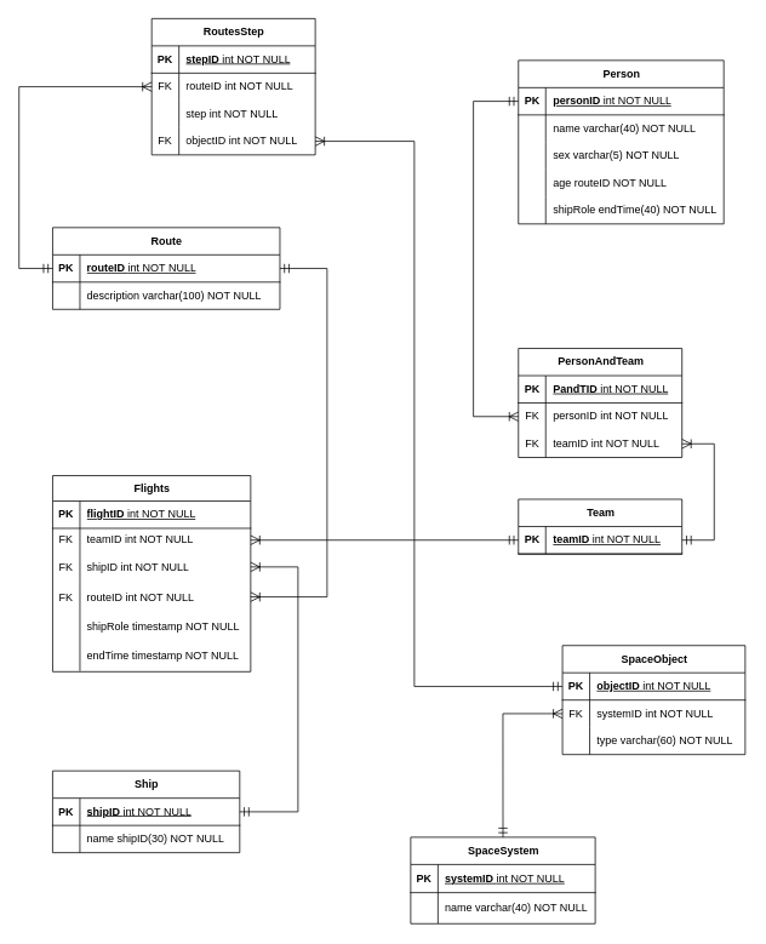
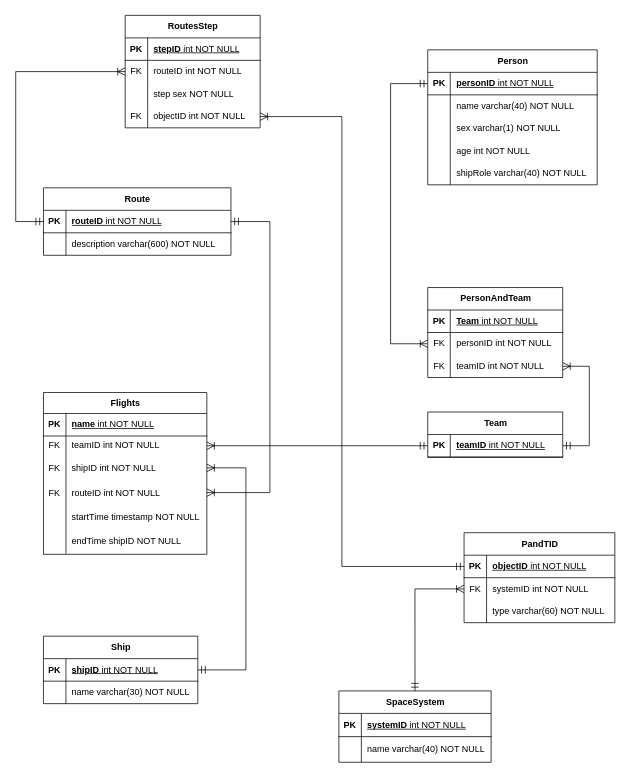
- <mxCell id="64" value="step int NOT NULL" style="shape=partialRectangle;connectable=0;fillColor=none;top=0;left=0;bottom=0;right=0;align=left;spacingLeft=6;overflow=hidden;whiteSpace=wrap;html=1;" parent="62" vertex="1"><mxGeometry x="30" width="150" height="30" as="geometry"><mxRectangle width="150" height="30" as="alternateBounds" /></mxGeometry></mxCell>
+ <mxCell id="64" value="step sex NOT NULL" style="shape=partialRectangle;connectable=0;fillColor=none;top=0;left=0;bottom=0;right=0;align=left;spacingLeft=6;overflow=hidden;whiteSpace=wrap;html=1;" parent="62" vertex="1"><mxGeometry x="30" width="150" height="30" as="geometry"><mxRectangle width="150" height="30" as="alternateBounds" /></mxGeometry></mxCell>
- <mxCell id="11" value="sex varchar(5) NOT NULL" style="shape=partialRectangle;connectable=0;fillColor=none;top=0;left=0;bottom=0;right=0;align=left;spacingLeft=6;overflow=hidden;whiteSpace=wrap;html=1;strokeColor=default;" parent="9" vertex="1"><mxGeometry x="30" width="195.977" height="30" as="geometry"><mxRectangle width="195.977" height="30" as="alternateBounds" /></mxGeometry></mxCell>
+ <mxCell id="11" value="sex varchar(1) NOT NULL" style="shape=partialRectangle;connectable=0;fillColor=none;top=0;left=0;bottom=0;right=0;align=left;spacingLeft=6;overflow=hidden;whiteSpace=wrap;html=1;strokeColor=default;" parent="9" vertex="1"><mxGeometry x="30" width="195.977" height="30" as="geometry"><mxRectangle width="195.977" height="30" as="alternateBounds" /></mxGeometry></mxCell>
- <mxCell id="14" value="age routeID NOT NULL" style="shape=partialRectangle;connectable=0;fillColor=none;top=0;left=0;bottom=0;right=0;align=left;spacingLeft=6;overflow=hidden;whiteSpace=wrap;html=1;strokeColor=default;" parent="12" vertex="1"><mxGeometry x="30" width="195.977" height="30" as="geometry"><mxRectangle width="195.977" height="30" as="alternateBounds" /></mxGeometry></mxCell>
+ <mxCell id="14" value="age int NOT NULL" style="shape=partialRectangle;connectable=0;fillColor=none;top=0;left=0;bottom=0;right=0;align=left;spacingLeft=6;overflow=hidden;whiteSpace=wrap;html=1;strokeColor=default;" parent="12" vertex="1"><mxGeometry x="30" width="195.977" height="30" as="geometry"><mxRectangle width="195.977" height="30" as="alternateBounds" /></mxGeometry></mxCell>
- <mxCell id="17" value="shipRole endTime(4&lt;span class=&quot;hljs-number&quot;&gt;0&lt;/span&gt;) NOT NULL" style="shape=partialRectangle;connectable=0;fillColor=none;top=0;left=0;bottom=0;right=0;align=left;spacingLeft=6;overflow=hidden;whiteSpace=wrap;html=1;strokeColor=default;" parent="15" vertex="1"><mxGeometry x="30" width="195.977" height="30" as="geometry"><mxRectangle width="195.977" height="30" as="alternateBounds" /></mxGeometry></mxCell>
+ <mxCell id="17" value="shipRole varchar(4&lt;span class=&quot;hljs-number&quot;&gt;0&lt;/span&gt;) NOT NULL" style="shape=partialRectangle;connectable=0;fillColor=none;top=0;left=0;bottom=0;right=0;align=left;spacingLeft=6;overflow=hidden;whiteSpace=wrap;html=1;strokeColor=default;" parent="15" vertex="1"><mxGeometry x="30" width="195.977" height="30" as="geometry"><mxRectangle width="195.977" height="30" as="alternateBounds" /></mxGeometry></mxCell>
- <mxCell id="74" value="description varchar(&lt;span class=&quot;hljs-number&quot;&gt;100&lt;/span&gt;) NOT NULL" style="shape=partialRectangle;connectable=0;fillColor=none;top=0;left=0;bottom=0;right=0;align=left;spacingLeft=6;overflow=hidden;whiteSpace=wrap;html=1;" parent="72" vertex="1"><mxGeometry x="30" width="220.07" height="30" as="geometry"><mxRectangle width="220.07" height="30" as="alternateBounds" /></mxGeometry></mxCell>
+ <mxCell id="74" value="description varchar(&lt;span class=&quot;hljs-number&quot;&gt;600&lt;/span&gt;) NOT NULL" style="shape=partialRectangle;connectable=0;fillColor=none;top=0;left=0;bottom=0;right=0;align=left;spacingLeft=6;overflow=hidden;whiteSpace=wrap;html=1;" parent="72" vertex="1"><mxGeometry x="30" width="220.07" height="30" as="geometry"><mxRectangle width="220.07" height="30" as="alternateBounds" /></mxGeometry></mxCell>
- <mxCell id="82" value="PandTID&amp;nbsp;&lt;span style=&quot;font-weight: 400;&quot;&gt;int NOT NULL&lt;/span&gt;" style="shape=partialRectangle;connectable=0;fillColor=none;top=0;left=0;bottom=0;right=0;align=left;spacingLeft=6;fontStyle=5;overflow=hidden;whiteSpace=wrap;html=1;" parent="80" vertex="1"><mxGeometry x="30" width="150" height="30" as="geometry"><mxRectangle width="150" height="30" as="alternateBounds" /></mxGeometry></mxCell>
+ <mxCell id="82" value="Team&amp;nbsp;&lt;span style=&quot;font-weight: 400;&quot;&gt;int NOT NULL&lt;/span&gt;" style="shape=partialRectangle;connectable=0;fillColor=none;top=0;left=0;bottom=0;right=0;align=left;spacingLeft=6;fontStyle=5;overflow=hidden;whiteSpace=wrap;html=1;" parent="80" vertex="1"><mxGeometry x="30" width="150" height="30" as="geometry"><mxRectangle width="150" height="30" as="alternateBounds" /></mxGeometry></mxCell>
- <mxCell id="39" value="flightID&amp;nbsp;&lt;span style=&quot;font-weight: 400;&quot;&gt;int NOT NULL&lt;/span&gt;" style="shape=partialRectangle;connectable=0;fillColor=none;top=0;left=0;bottom=0;right=0;align=left;spacingLeft=6;fontStyle=5;overflow=hidden;whiteSpace=wrap;html=1;strokeColor=default;" parent="37" vertex="1"><mxGeometry x="30" width="187.897" height="30" as="geometry"><mxRectangle width="187.897" height="30" as="alternateBounds" /></mxGeometry></mxCell>
+ <mxCell id="39" value="name&amp;nbsp;&lt;span style=&quot;font-weight: 400;&quot;&gt;int NOT NULL&lt;/span&gt;" style="shape=partialRectangle;connectable=0;fillColor=none;top=0;left=0;bottom=0;right=0;align=left;spacingLeft=6;fontStyle=5;overflow=hidden;whiteSpace=wrap;html=1;strokeColor=default;" parent="37" vertex="1"><mxGeometry x="30" width="187.897" height="30" as="geometry"><mxRectangle width="187.897" height="30" as="alternateBounds" /></mxGeometry></mxCell>
- <mxCell id="51" value="shipRole timestamp NOT NULL&amp;nbsp;" style="shape=partialRectangle;connectable=0;fillColor=none;top=0;left=0;bottom=0;right=0;align=left;spacingLeft=6;overflow=hidden;whiteSpace=wrap;html=1;strokeColor=default;" parent="49" vertex="1"><mxGeometry x="30" width="187.897" height="32" as="geometry"><mxRectangle width="187.897" height="32" as="alternateBounds" /></mxGeometry></mxCell>
+ <mxCell id="51" value="startTime timestamp NOT NULL&amp;nbsp;" style="shape=partialRectangle;connectable=0;fillColor=none;top=0;left=0;bottom=0;right=0;align=left;spacingLeft=6;overflow=hidden;whiteSpace=wrap;html=1;strokeColor=default;" parent="49" vertex="1"><mxGeometry x="30" width="187.897" height="32" as="geometry"><mxRectangle width="187.897" height="32" as="alternateBounds" /></mxGeometry></mxCell>
- <mxCell id="54" value="endTime&amp;nbsp;timestamp NOT NULL" style="shape=partialRectangle;connectable=0;fillColor=none;top=0;left=0;bottom=0;right=0;align=left;spacingLeft=6;overflow=hidden;whiteSpace=wrap;html=1;strokeColor=default;" parent="52" vertex="1"><mxGeometry x="30" width="187.897" height="33" as="geometry"><mxRectangle width="187.897" height="33" as="alternateBounds" /></mxGeometry></mxCell>
+ <mxCell id="54" value="endTime&amp;nbsp;shipID NOT NULL" style="shape=partialRectangle;connectable=0;fillColor=none;top=0;left=0;bottom=0;right=0;align=left;spacingLeft=6;overflow=hidden;whiteSpace=wrap;html=1;strokeColor=default;" parent="52" vertex="1"><mxGeometry x="30" width="187.897" height="33" as="geometry"><mxRectangle width="187.897" height="33" as="alternateBounds" /></mxGeometry></mxCell>
- <mxCell id="18" value="SpaceObject" style="shape=table;startSize=30;container=1;collapsible=1;childLayout=tableLayout;fixedRows=1;rowLines=0;fontStyle=1;align=center;resizeLast=1;html=1;strokeColor=default;" parent="1" vertex="1"><mxGeometry x="618" y="710" width="201.104" height="120" as="geometry" /></mxCell>
+ <mxCell id="18" value="PandTID" style="shape=table;startSize=30;container=1;collapsible=1;childLayout=tableLayout;fixedRows=1;rowLines=0;fontStyle=1;align=center;resizeLast=1;html=1;strokeColor=default;" parent="1" vertex="1"><mxGeometry x="618" y="710" width="201.104" height="120" as="geometry" /></mxCell>
- <mxCell id="101" value="name shipID(30) NOT NULL" style="shape=partialRectangle;connectable=0;fillColor=none;top=0;left=0;bottom=0;right=0;align=left;spacingLeft=6;overflow=hidden;whiteSpace=wrap;html=1;" parent="99" vertex="1"><mxGeometry x="30" width="175.903" height="30" as="geometry"><mxRectangle width="175.903" height="30" as="alternateBounds" /></mxGeometry></mxCell>
+ <mxCell id="101" value="name varchar(30) NOT NULL" style="shape=partialRectangle;connectable=0;fillColor=none;top=0;left=0;bottom=0;right=0;align=left;spacingLeft=6;overflow=hidden;whiteSpace=wrap;html=1;" parent="99" vertex="1"><mxGeometry x="30" width="175.903" height="30" as="geometry"><mxRectangle width="175.903" height="30" as="alternateBounds" /></mxGeometry></mxCell>
